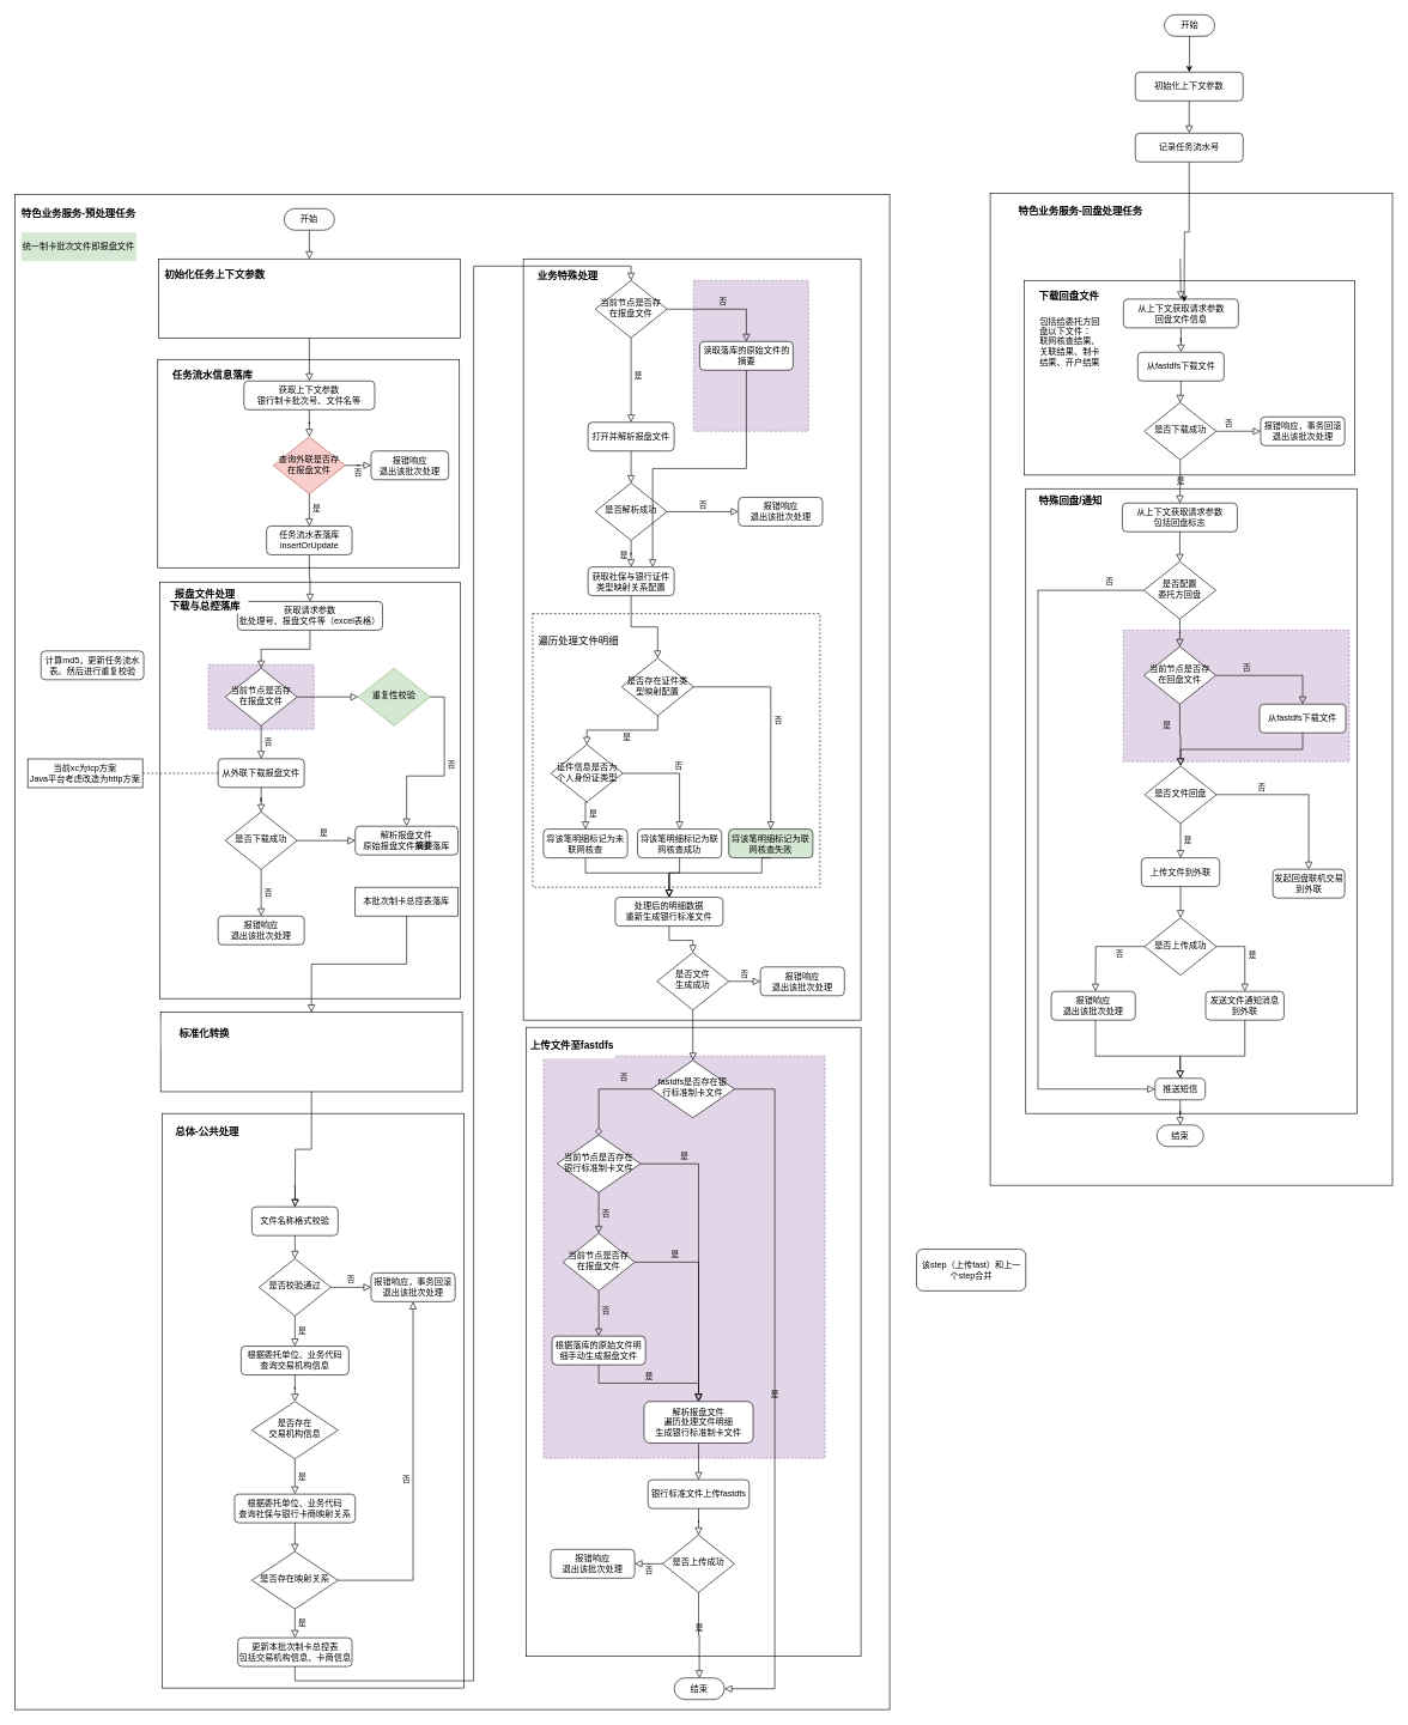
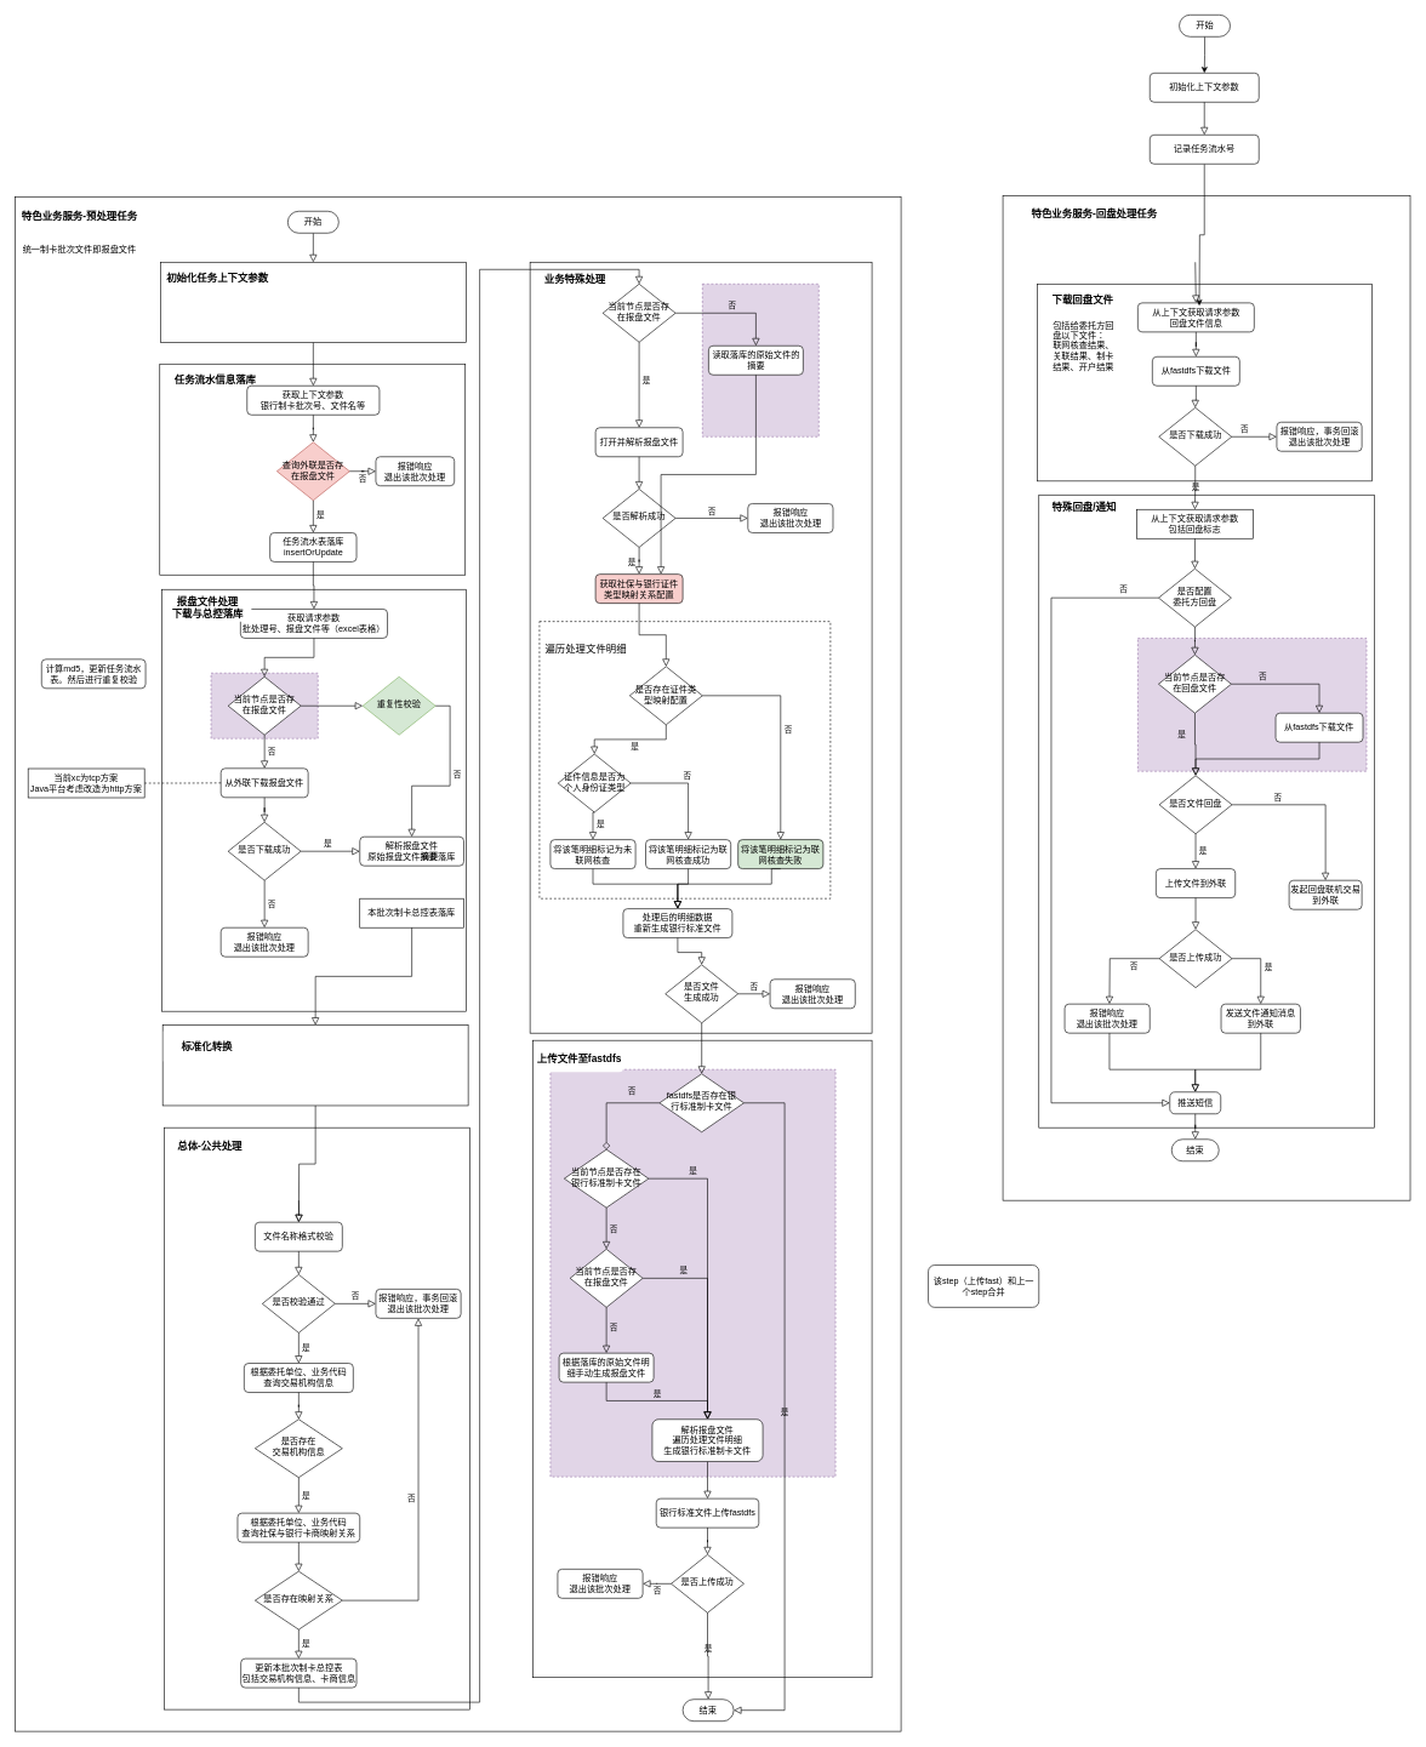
- <mxCell id="97" value="统一制卡批次文件即报盘文件" style="rounded=0;whiteSpace=wrap;html=1;fontSize=12;glass=0;strokeWidth=1;shadow=0;strokeColor=none;fillColor=#d5e8d4;" parent="1" vertex="1"><mxGeometry x="29" y="323" width="160" height="40" as="geometry" /></mxCell>
+ <mxCell id="97" value="统一制卡批次文件即报盘文件" style="rounded=0;whiteSpace=wrap;html=1;fontSize=12;glass=0;strokeWidth=1;shadow=0;strokeColor=none;" parent="1" vertex="1"><mxGeometry x="29" y="323" width="160" height="40" as="geometry" /></mxCell>
- <mxCell id="75" value="从上下文获取请求参数&lt;br&gt;包括回盘标志" style="rounded=1;whiteSpace=wrap;html=1;fontSize=12;glass=0;strokeWidth=1;shadow=0;" parent="1" vertex="1"><mxGeometry x="1562" y="700" width="160" height="40" as="geometry" /></mxCell>
+ <mxCell id="75" value="从上下文获取请求参数&lt;br&gt;包括回盘标志" style="whiteSpace=wrap;html=1;fontSize=12;glass=0;strokeWidth=1;shadow=0;rounded=0;" parent="1" vertex="1"><mxGeometry x="1562" y="700" width="160" height="40" as="geometry" /></mxCell>
- <mxCell id="51" value="获取社保与银行证件类型映射关系配置" style="rounded=1;whiteSpace=wrap;html=1;fontSize=12;glass=0;strokeWidth=1;shadow=0;" parent="1" vertex="1"><mxGeometry x="818" y="789" width="120" height="40" as="geometry" /></mxCell>
+ <mxCell id="51" value="获取社保与银行证件类型映射关系配置" style="rounded=1;whiteSpace=wrap;html=1;fontSize=12;glass=0;strokeWidth=1;shadow=0;fillColor=#f8cecc;" parent="1" vertex="1"><mxGeometry x="818" y="789" width="120" height="40" as="geometry" /></mxCell>
